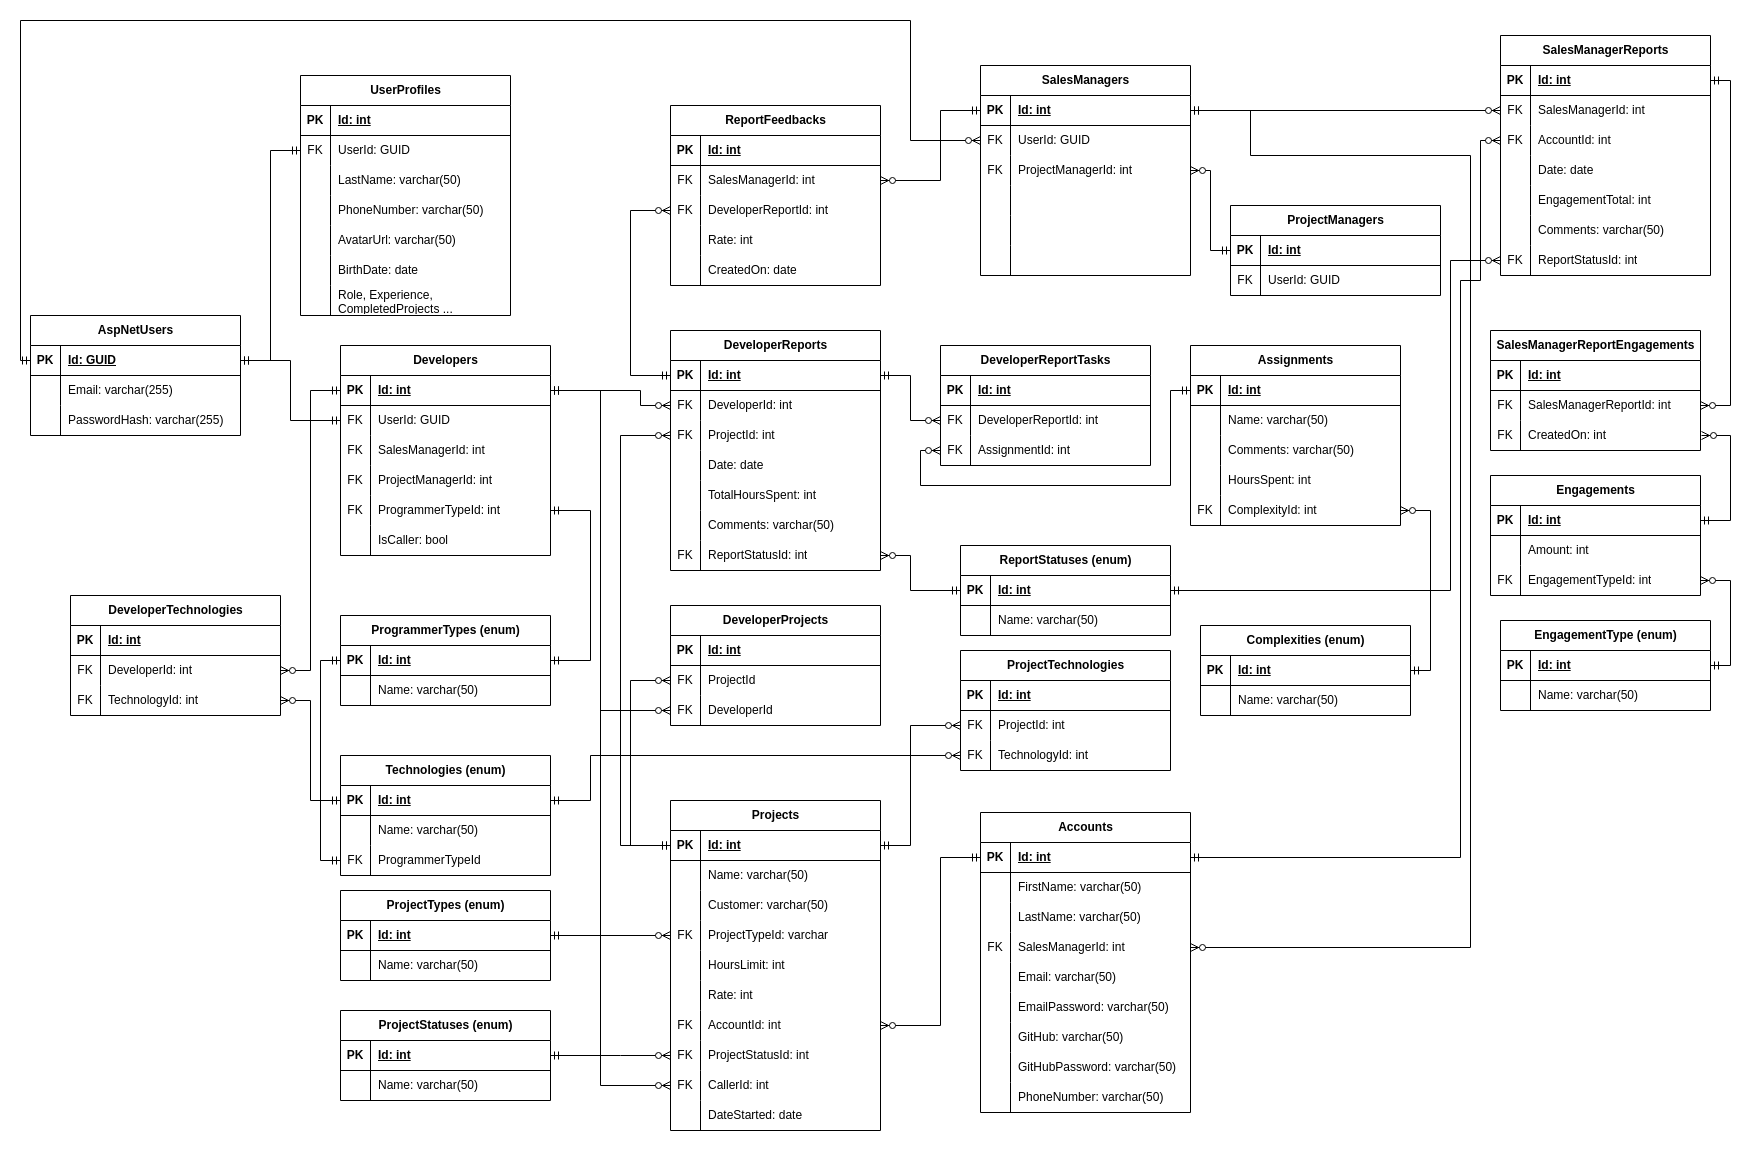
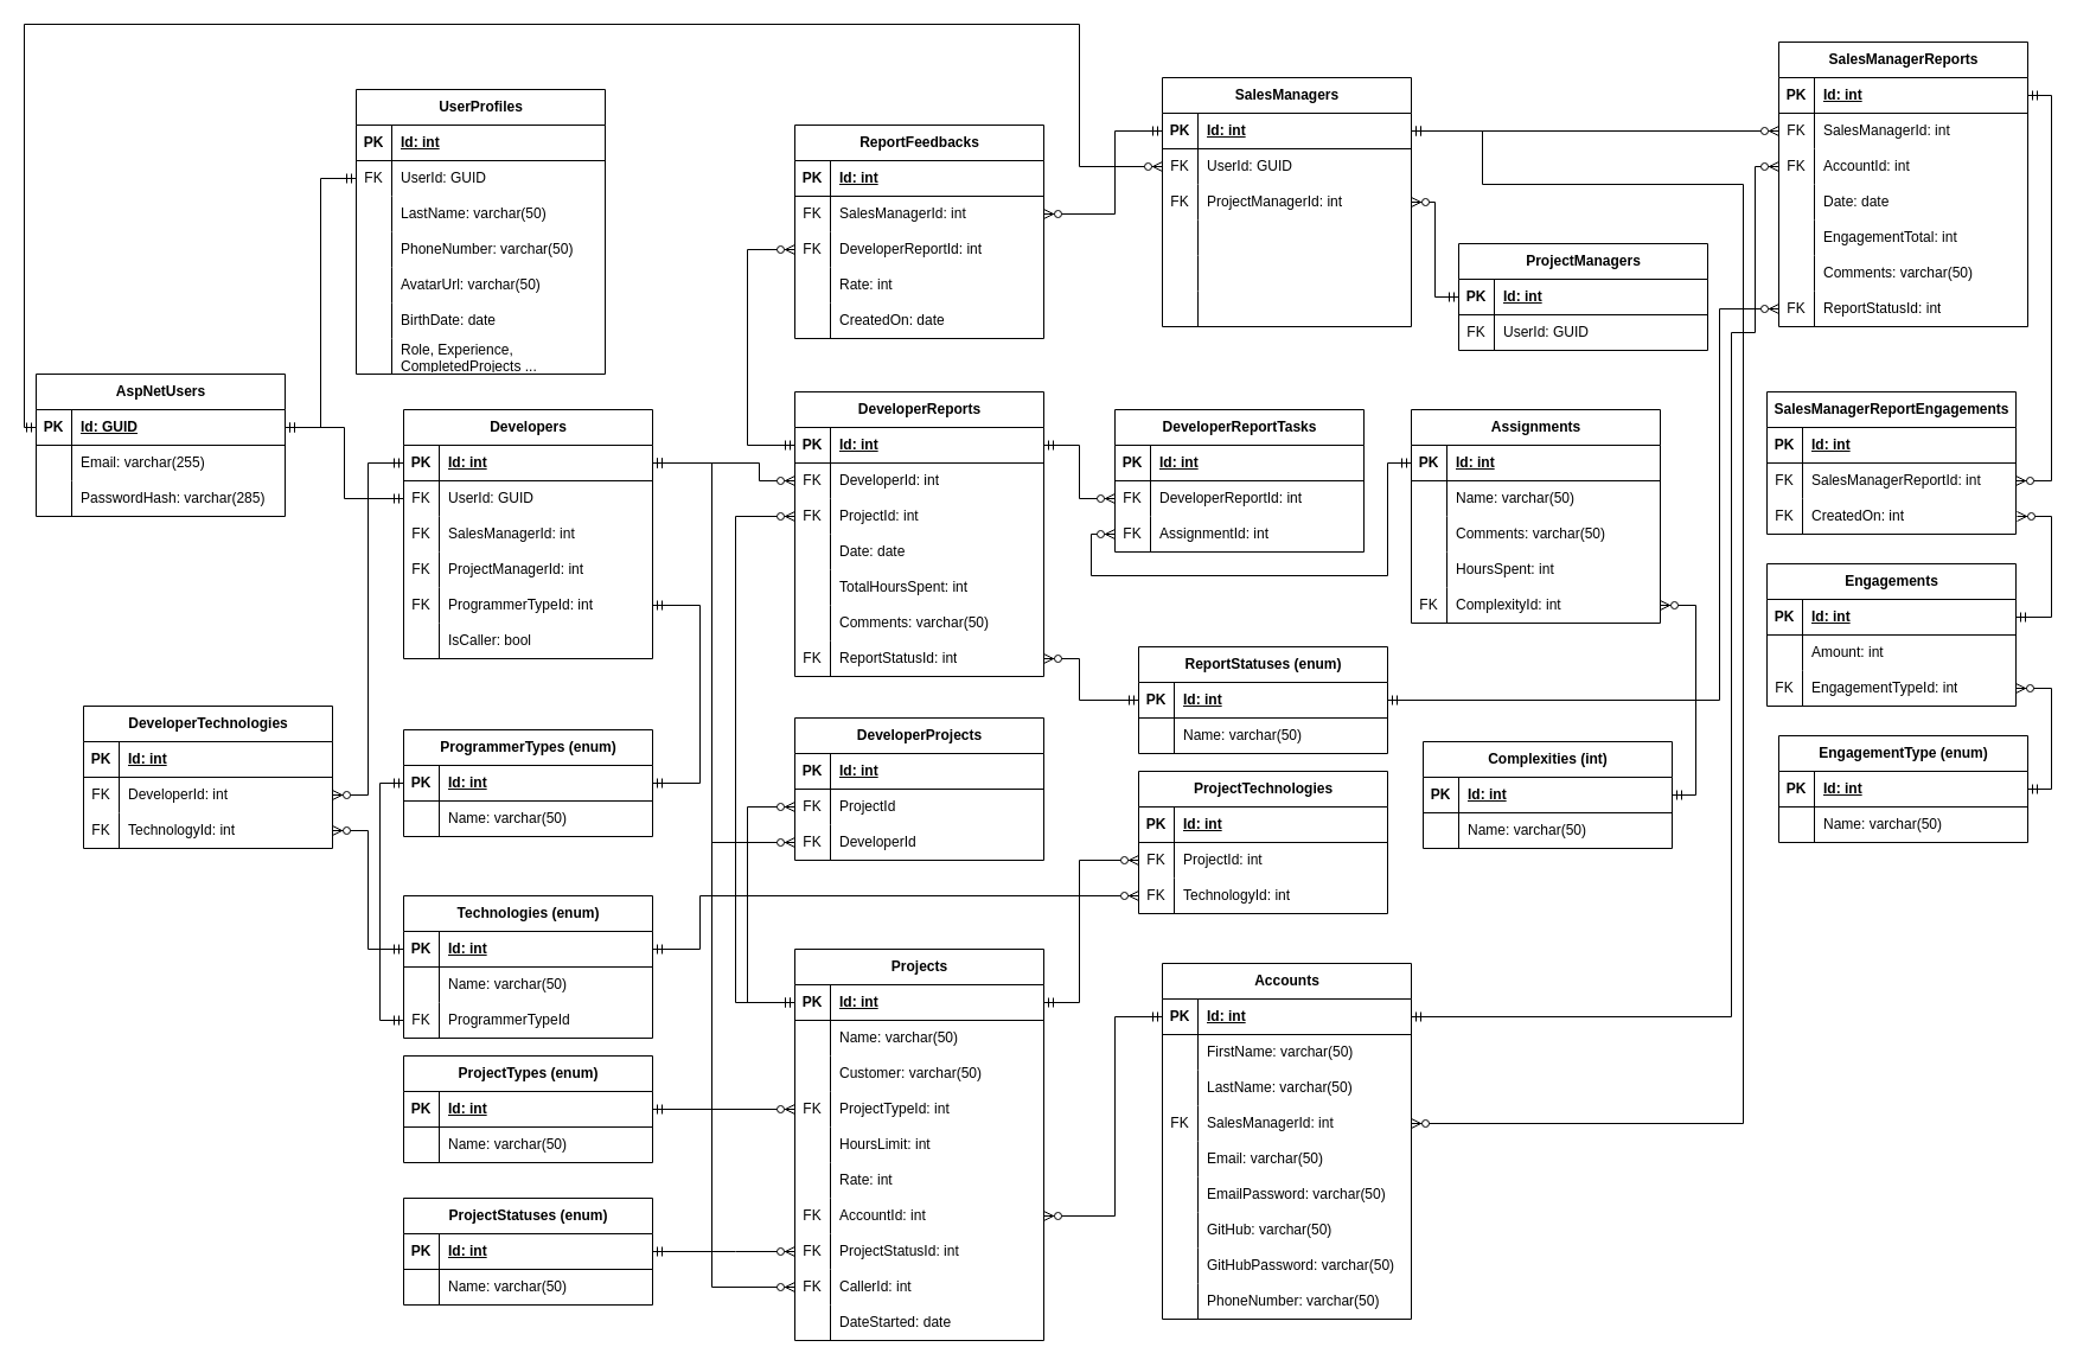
- <mxCell id="11" value="PasswordHash: varchar(255)" style="shape=partialRectangle;connectable=0;fillColor=none;top=0;left=0;bottom=0;right=0;align=left;spacingLeft=6;overflow=hidden;whiteSpace=wrap;html=1;" parent="9" vertex="1"><mxGeometry x="30" width="180" height="30" as="geometry"><mxRectangle width="180" height="30" as="alternateBounds" /></mxGeometry></mxCell>
+ <mxCell id="11" value="PasswordHash: varchar(285)" style="shape=partialRectangle;connectable=0;fillColor=none;top=0;left=0;bottom=0;right=0;align=left;spacingLeft=6;overflow=hidden;whiteSpace=wrap;html=1;" parent="9" vertex="1"><mxGeometry x="30" width="180" height="30" as="geometry"><mxRectangle width="180" height="30" as="alternateBounds" /></mxGeometry></mxCell>
- <mxCell id="228" value="Complexities (enum)" style="shape=table;startSize=30;container=1;collapsible=1;childLayout=tableLayout;fixedRows=1;rowLines=0;fontStyle=1;align=center;resizeLast=1;html=1;" parent="1" vertex="1"><mxGeometry x="1200" y="625" width="210" height="90" as="geometry" /></mxCell>
+ <mxCell id="228" value="Complexities (int)" style="shape=table;startSize=30;container=1;collapsible=1;childLayout=tableLayout;fixedRows=1;rowLines=0;fontStyle=1;align=center;resizeLast=1;html=1;" parent="1" vertex="1"><mxGeometry x="1200" y="625" width="210" height="90" as="geometry" /></mxCell>
- <mxCell id="101" value="ProjectTypeId: varchar" style="shape=partialRectangle;connectable=0;fillColor=none;top=0;left=0;bottom=0;right=0;align=left;spacingLeft=6;overflow=hidden;whiteSpace=wrap;html=1;" parent="99" vertex="1"><mxGeometry x="30" width="180" height="30" as="geometry"><mxRectangle width="180" height="30" as="alternateBounds" /></mxGeometry></mxCell>
+ <mxCell id="101" value="ProjectTypeId: int" style="shape=partialRectangle;connectable=0;fillColor=none;top=0;left=0;bottom=0;right=0;align=left;spacingLeft=6;overflow=hidden;whiteSpace=wrap;html=1;" parent="99" vertex="1"><mxGeometry x="30" width="180" height="30" as="geometry"><mxRectangle width="180" height="30" as="alternateBounds" /></mxGeometry></mxCell>
